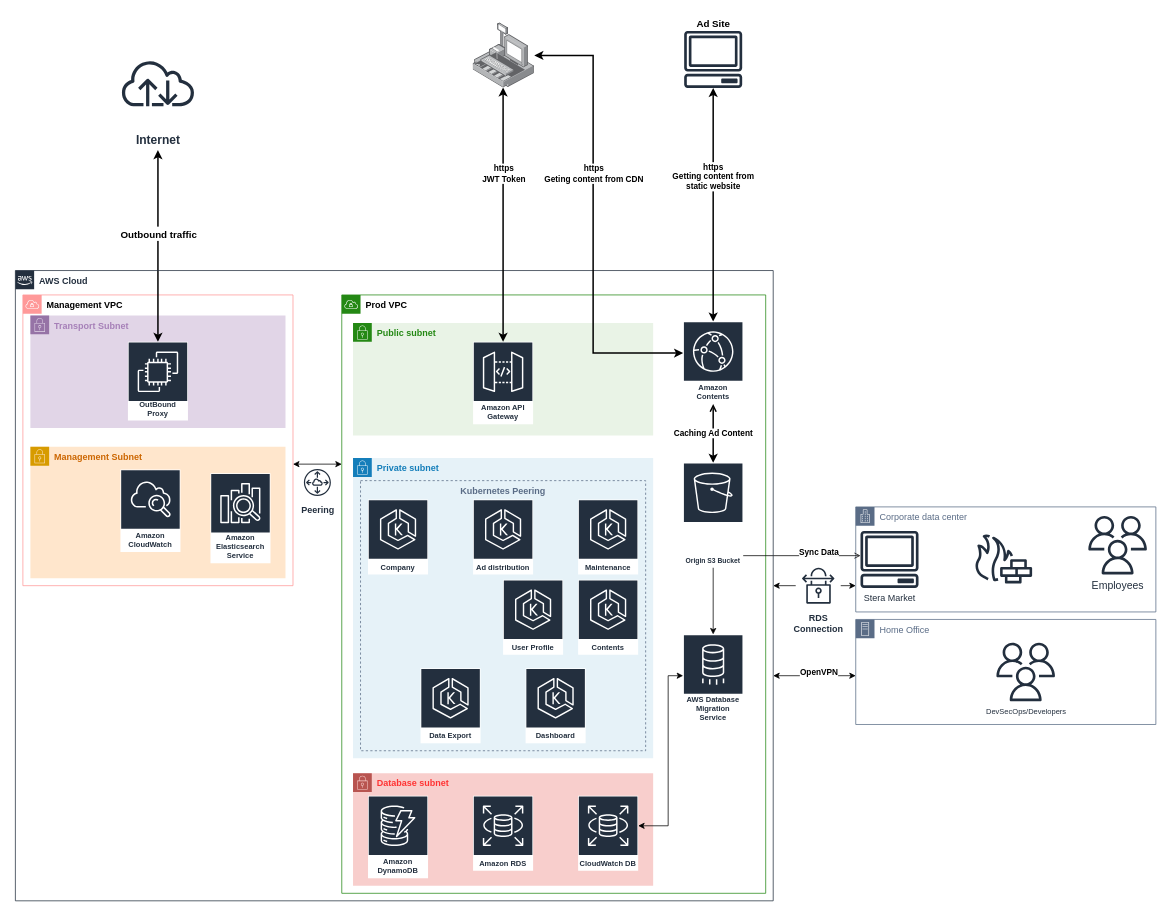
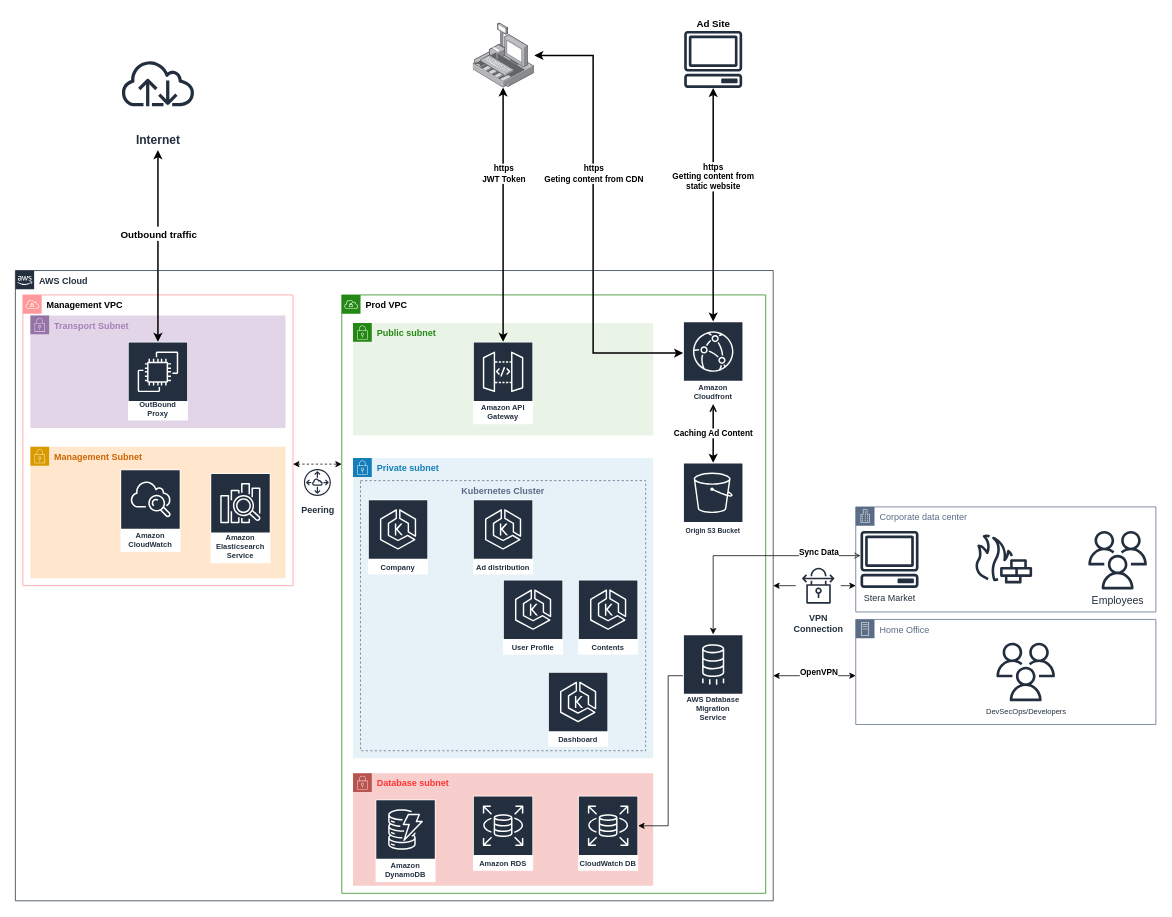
- <mxCell id="41" value="Amazon Contents" style="sketch=0;outlineConnect=0;fontColor=#232F3E;gradientColor=none;strokeColor=#ffffff;fillColor=#232F3E;dashed=0;verticalLabelPosition=middle;verticalAlign=bottom;align=center;html=1;whiteSpace=wrap;fontSize=10;fontStyle=1;spacing=3;shape=mxgraph.aws4.productIcon;prIcon=mxgraph.aws4.cloudfront;" parent="1" vertex="1"><mxGeometry x="910" y="428" width="80" height="110" as="geometry" /></mxCell>
+ <mxCell id="41" value="Amazon Cloudfront" style="sketch=0;outlineConnect=0;fontColor=#232F3E;gradientColor=none;strokeColor=#ffffff;fillColor=#232F3E;dashed=0;verticalLabelPosition=middle;verticalAlign=bottom;align=center;html=1;whiteSpace=wrap;fontSize=10;fontStyle=1;spacing=3;shape=mxgraph.aws4.productIcon;prIcon=mxgraph.aws4.cloudfront;" parent="1" vertex="1"><mxGeometry x="910" y="428" width="80" height="110" as="geometry" /></mxCell>
- <mxCell id="27" style="edgeStyle=orthogonalEdgeStyle;rounded=0;orthogonalLoop=1;jettySize=auto;html=1;fontSize=9;fontColor=#000000;startArrow=classic;startFill=1;endArrow=classic;endFill=1;" parent="1" source="2" target="4" edge="1"><mxGeometry relative="1" as="geometry"><Array as="points"><mxPoint x="450" y="618" /><mxPoint x="450" y="618" /></Array></mxGeometry></mxCell>
+ <mxCell id="27" style="edgeStyle=orthogonalEdgeStyle;rounded=0;orthogonalLoop=1;jettySize=auto;html=1;fontSize=9;fontColor=#000000;startArrow=classic;startFill=1;endArrow=classic;endFill=1;dashed=1;" parent="1" source="2" target="4" edge="1"><mxGeometry relative="1" as="geometry"><Array as="points"><mxPoint x="450" y="618" /><mxPoint x="450" y="618" /></Array></mxGeometry></mxCell>
- <mxCell id="15" value="Kubernetes Peering" style="fillColor=none;strokeColor=#5A6C86;dashed=1;verticalAlign=top;fontStyle=1;fontColor=#5A6C86;" parent="1" vertex="1"><mxGeometry x="480" y="640" width="380" height="360" as="geometry" /></mxCell>
+ <mxCell id="15" value="Kubernetes Cluster" style="fillColor=none;strokeColor=#5A6C86;dashed=1;verticalAlign=top;fontStyle=1;fontColor=#5A6C86;" parent="1" vertex="1"><mxGeometry x="480" y="640" width="380" height="360" as="geometry" /></mxCell>
- <mxCell id="40" value="&lt;span style=&quot;font-size: 9px&quot;&gt;Origin S3 Bucket&lt;/span&gt;" style="sketch=0;outlineConnect=0;fontColor=#232F3E;gradientColor=none;strokeColor=#ffffff;fillColor=#232F3E;dashed=0;verticalLabelPosition=middle;verticalAlign=bottom;align=center;html=1;whiteSpace=wrap;fontSize=10;fontStyle=1;spacing=3;shape=mxgraph.aws4.productIcon;prIcon=mxgraph.aws4.s3;" parent="1" vertex="1"><mxGeometry x="910" y="616.25" width="80" height="140" as="geometry" /></mxCell>
+ <mxCell id="40" value="&lt;span style=&quot;font-size: 9px&quot;&gt;Origin S3 Bucket&lt;/span&gt;" style="sketch=0;outlineConnect=0;fontColor=#232F3E;gradientColor=none;strokeColor=#ffffff;fillColor=#232F3E;dashed=0;verticalLabelPosition=middle;verticalAlign=bottom;align=center;html=1;whiteSpace=wrap;fontSize=10;fontStyle=1;spacing=3;shape=mxgraph.aws4.productIcon;prIcon=mxgraph.aws4.s3;" parent="1" vertex="1"><mxGeometry x="910" y="616.25" width="80" height="100" as="geometry" /></mxCell>
- <mxCell id="55" value="Maintenance" style="sketch=0;outlineConnect=0;fontColor=#232F3E;gradientColor=none;strokeColor=#ffffff;fillColor=#232F3E;dashed=0;verticalLabelPosition=middle;verticalAlign=bottom;align=center;html=1;whiteSpace=wrap;fontSize=10;fontStyle=1;spacing=3;shape=mxgraph.aws4.productIcon;prIcon=mxgraph.aws4.eks;" vertex="1" parent="1"><mxGeometry x="770" y="665" width="80" height="100" as="geometry" /></mxCell>
- <mxCell id="12" value="&lt;font style=&quot;font-size: 14px&quot;&gt;Employees&lt;/font&gt;" style="outlineConnect=0;fontColor=#232F3E;gradientColor=none;fillColor=#232F3E;strokeColor=none;dashed=0;verticalLabelPosition=bottom;verticalAlign=top;align=center;html=1;fontSize=12;fontStyle=0;aspect=fixed;pointerEvents=1;shape=mxgraph.aws4.users;" parent="1" vertex="1"><mxGeometry x="1450" y="687" width="78" height="78" as="geometry" /></mxCell>
+ <mxCell id="12" value="&lt;font style=&quot;font-size: 14px&quot;&gt;Employees&lt;/font&gt;" style="outlineConnect=0;fontColor=#232F3E;gradientColor=none;fillColor=#232F3E;strokeColor=none;dashed=0;verticalLabelPosition=bottom;verticalAlign=top;align=center;html=1;fontSize=12;fontStyle=0;aspect=fixed;pointerEvents=1;shape=mxgraph.aws4.users;" parent="1" vertex="1"><mxGeometry x="1450" y="707" width="78" height="78" as="geometry" /></mxCell>
- <mxCell id="44" value="&lt;b&gt;RDS&lt;br&gt;Connection&lt;/b&gt;" style="sketch=0;outlineConnect=0;fontColor=#232F3E;gradientColor=none;strokeColor=#232F3E;fillColor=#ffffff;dashed=0;verticalLabelPosition=bottom;verticalAlign=top;align=center;html=1;fontSize=12;fontStyle=0;aspect=fixed;shape=mxgraph.aws4.resourceIcon;resIcon=mxgraph.aws4.vpn_connection;" parent="1" vertex="1"><mxGeometry x="1060" y="750" width="60" height="60" as="geometry" /></mxCell>
+ <mxCell id="44" value="&lt;b&gt;VPN&lt;br&gt;Connection&lt;/b&gt;" style="sketch=0;outlineConnect=0;fontColor=#232F3E;gradientColor=none;strokeColor=#232F3E;fillColor=#ffffff;dashed=0;verticalLabelPosition=bottom;verticalAlign=top;align=center;html=1;fontSize=12;fontStyle=0;aspect=fixed;shape=mxgraph.aws4.resourceIcon;resIcon=mxgraph.aws4.vpn_connection;" parent="1" vertex="1"><mxGeometry x="1060" y="750" width="60" height="60" as="geometry" /></mxCell>
- <mxCell id="18" style="edgeStyle=orthogonalEdgeStyle;rounded=0;orthogonalLoop=1;jettySize=auto;html=1;fontSize=9;fontColor=#000000;startArrow=classic;startFill=1;endArrow=classic;endFill=1;" parent="1" source="19" target="26" edge="1"><mxGeometry relative="1" as="geometry"><Array as="points"><mxPoint x="890" y="1100" /><mxPoint x="890" y="900" /></Array></mxGeometry></mxCell>
+ <mxCell id="18" style="edgeStyle=orthogonalEdgeStyle;rounded=0;orthogonalLoop=1;jettySize=auto;html=1;fontSize=9;fontColor=#000000;startArrow=classic;startFill=1;endArrow=none;endFill=1;" parent="1" source="19" target="26" edge="1"><mxGeometry relative="1" as="geometry"><Array as="points"><mxPoint x="890" y="1100" /><mxPoint x="890" y="900" /></Array></mxGeometry></mxCell>
- <mxCell id="54" value="Data Export" style="sketch=0;outlineConnect=0;fontColor=#232F3E;gradientColor=none;strokeColor=#ffffff;fillColor=#232F3E;dashed=0;verticalLabelPosition=middle;verticalAlign=bottom;align=center;html=1;whiteSpace=wrap;fontSize=10;fontStyle=1;spacing=3;shape=mxgraph.aws4.productIcon;prIcon=mxgraph.aws4.eks;" vertex="1" parent="1"><mxGeometry x="560" y="890" width="80" height="100" as="geometry" /></mxCell>
- <mxCell id="53" value="Dashboard" style="sketch=0;outlineConnect=0;fontColor=#232F3E;gradientColor=none;strokeColor=#ffffff;fillColor=#232F3E;dashed=0;verticalLabelPosition=middle;verticalAlign=bottom;align=center;html=1;whiteSpace=wrap;fontSize=10;fontStyle=1;spacing=3;shape=mxgraph.aws4.productIcon;prIcon=mxgraph.aws4.eks;" vertex="1" parent="1"><mxGeometry x="700" y="890" width="80" height="100" as="geometry" /></mxCell>
+ <mxCell id="53" value="Dashboard" style="sketch=0;outlineConnect=0;fontColor=#232F3E;gradientColor=none;strokeColor=#ffffff;fillColor=#232F3E;dashed=0;verticalLabelPosition=middle;verticalAlign=bottom;align=center;html=1;whiteSpace=wrap;fontSize=10;fontStyle=1;spacing=3;shape=mxgraph.aws4.productIcon;prIcon=mxgraph.aws4.eks;" vertex="1" parent="1"><mxGeometry x="730" y="895" width="80" height="100" as="geometry" /></mxCell>
- <mxCell id="16" value="Amazon DynamoDB" style="sketch=0;outlineConnect=0;fontColor=#232F3E;gradientColor=none;strokeColor=#ffffff;fillColor=#232F3E;dashed=0;verticalLabelPosition=middle;verticalAlign=bottom;align=center;html=1;whiteSpace=wrap;fontSize=10;fontStyle=1;spacing=3;shape=mxgraph.aws4.productIcon;prIcon=mxgraph.aws4.dynamodb;" parent="1" vertex="1"><mxGeometry x="490" y="1060" width="80" height="110" as="geometry" /></mxCell>
+ <mxCell id="16" value="Amazon DynamoDB" style="sketch=0;outlineConnect=0;fontColor=#232F3E;gradientColor=none;strokeColor=#ffffff;fillColor=#232F3E;dashed=0;verticalLabelPosition=middle;verticalAlign=bottom;align=center;html=1;whiteSpace=wrap;fontSize=10;fontStyle=1;spacing=3;shape=mxgraph.aws4.productIcon;prIcon=mxgraph.aws4.dynamodb;" parent="1" vertex="1"><mxGeometry x="500" y="1065" width="80" height="110" as="geometry" /></mxCell>
